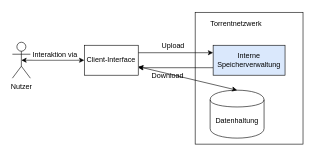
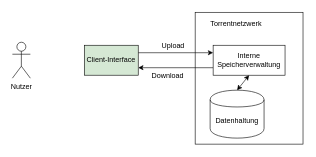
- <mxCell id="11" value="" style="endArrow=classic;startArrow=classic;html=1;exitX=0.5;exitY=0.5;exitDx=0;exitDy=0;exitPerimeter=0;entryX=0;entryY=0.5;entryDx=0;entryDy=0;" parent="1" source="2" target="10" edge="1"><mxGeometry width="50" height="50" relative="1" as="geometry"><mxPoint x="140" y="210" as="sourcePoint" /><mxPoint x="190" y="160" as="targetPoint" /></mxGeometry></mxCell>
- <mxCell id="12" value="Interaktion via" style="text;html=1;align=center;verticalAlign=middle;resizable=0;points=[];labelBackgroundColor=#ffffff;" parent="11" vertex="1" connectable="0"><mxGeometry x="0.212" y="-2" relative="1" as="geometry"><mxPoint x="-8.43" y="-12" as="offset" /></mxGeometry></mxCell>
- <mxCell id="10" value="Client-Interface" style="rounded=0;whiteSpace=wrap;html=1;" parent="1" vertex="1"><mxGeometry x="140" y="75" width="90" height="50" as="geometry" /></mxCell>
+ <mxCell id="10" value="Client-Interface" style="rounded=0;whiteSpace=wrap;html=1;fillColor=#d5e8d4;" parent="1" vertex="1"><mxGeometry x="140" y="75" width="90" height="50" as="geometry" /></mxCell>
- <mxCell id="13" value="Interne Speicherverwaltung" style="rounded=0;whiteSpace=wrap;html=1;fillColor=#dae8fc;" parent="1" vertex="1"><mxGeometry x="355" y="75" width="120" height="50" as="geometry" /></mxCell>
+ <mxCell id="13" value="Interne Speicherverwaltung" style="rounded=0;whiteSpace=wrap;html=1;" parent="1" vertex="1"><mxGeometry x="355" y="75" width="120" height="50" as="geometry" /></mxCell>
- <mxCell id="14" value="" style="endArrow=classic;startArrow=classic;html=1;exitX=0.5;exitY=0;exitDx=0;exitDy=0;" parent="1" source="5" target="10" edge="1"><mxGeometry width="50" height="50" relative="1" as="geometry"><mxPoint x="170" y="310" as="sourcePoint" /><mxPoint x="220" y="260" as="targetPoint" /></mxGeometry></mxCell>
+ <mxCell id="14" value="" style="endArrow=classic;startArrow=classic;html=1;entryX=0.5;entryY=1;entryDx=0;entryDy=0;exitX=0.5;exitY=0;exitDx=0;exitDy=0;" parent="1" source="5" target="13" edge="1"><mxGeometry width="50" height="50" relative="1" as="geometry"><mxPoint x="170" y="310" as="sourcePoint" /><mxPoint x="220" y="260" as="targetPoint" /></mxGeometry></mxCell>
